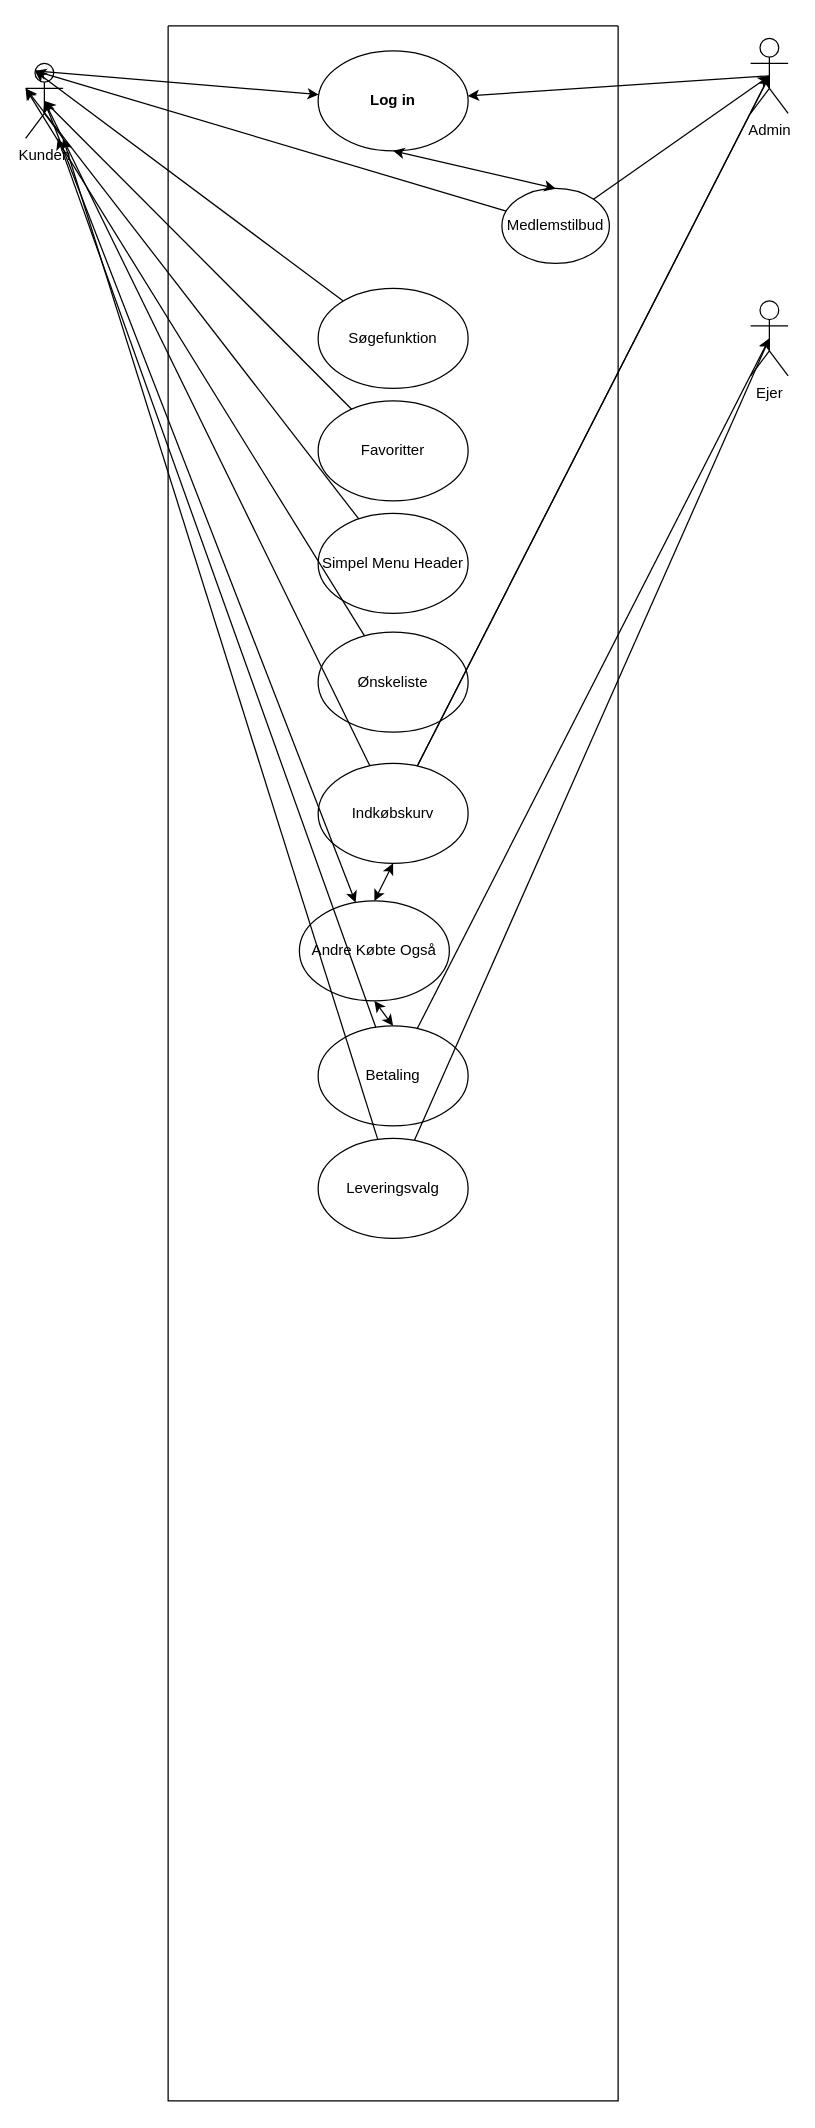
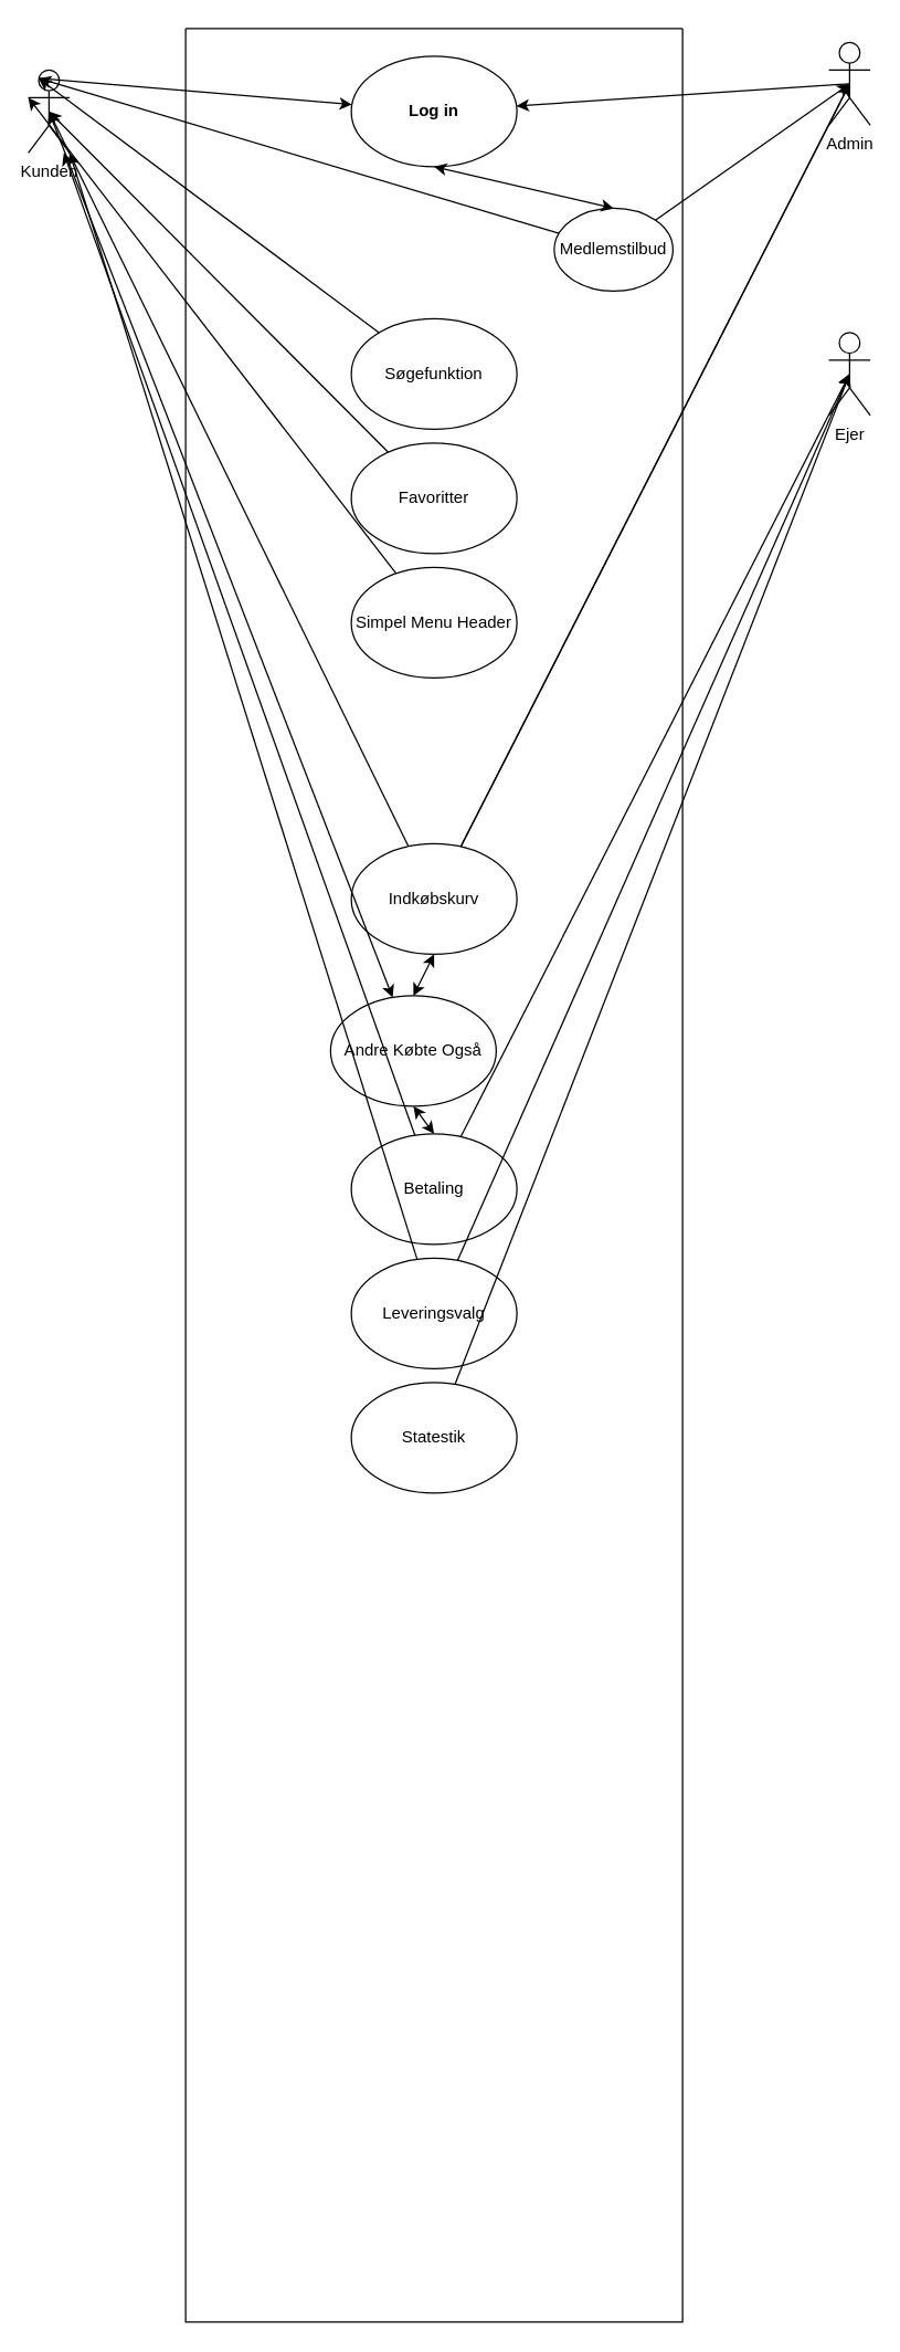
- <mxCell id="27" value="" style="endArrow=classic;html=1;rounded=0;entryX=0;entryY=0.333;entryDx=0;entryDy=0;entryPerimeter=0;" edge="1" parent="1" source="14" target="17"><mxGeometry width="50" height="50" relative="1" as="geometry"><mxPoint x="450" y="400" as="sourcePoint" /><mxPoint x="500" y="350" as="targetPoint" /></mxGeometry></mxCell>
- <mxCell id="14" value="Ønskeliste&lt;br&gt;" style="ellipse;whiteSpace=wrap;html=1;" vertex="1" parent="2"><mxGeometry x="120" y="485" width="120" height="80" as="geometry" /></mxCell>
+ <mxCell id="20" value="" style="endArrow=classic;html=1;rounded=0;entryX=0.5;entryY=0.5;entryDx=0;entryDy=0;entryPerimeter=0;" edge="1" parent="1" source="7" target="19"><mxGeometry width="50" height="50" relative="1" as="geometry"><mxPoint x="450" y="400" as="sourcePoint" /><mxPoint x="500" y="350" as="targetPoint" /></mxGeometry></mxCell>
+ <mxCell id="7" value="Statestik" style="ellipse;whiteSpace=wrap;html=1;" vertex="1" parent="2"><mxGeometry x="120" y="980" width="120" height="80" as="geometry" /></mxCell>
